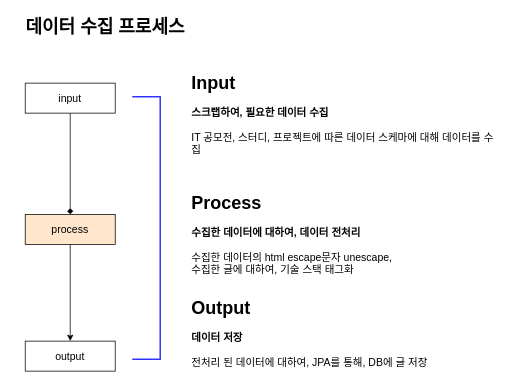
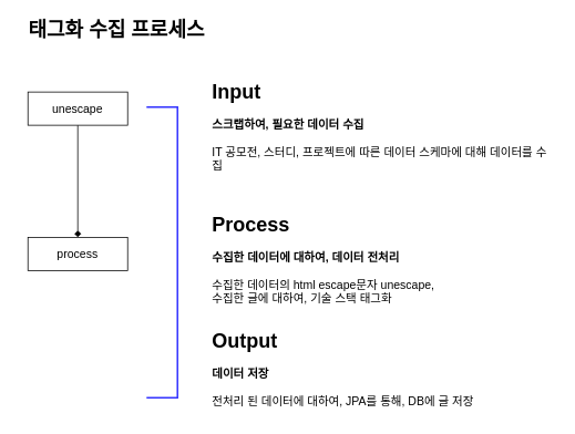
- <mxCell id="2" value="&lt;font style=&quot;font-size: 24px;&quot;&gt;데이터 수집 프로세스&lt;/font&gt;" style="text;html=1;strokeColor=none;fillColor=none;align=center;verticalAlign=middle;whiteSpace=wrap;rounded=0;fontSize=20;fontStyle=1" vertex="1" parent="1"><mxGeometry x="20" y="20" width="240" height="30" as="geometry" /></mxCell>
+ <mxCell id="2" value="&lt;font style=&quot;font-size: 24px;&quot;&gt;태그화 수집 프로세스&lt;/font&gt;" style="text;html=1;strokeColor=none;fillColor=none;align=center;verticalAlign=middle;whiteSpace=wrap;rounded=0;fontSize=20;fontStyle=1" vertex="1" parent="1"><mxGeometry x="20" y="20" width="240" height="30" as="geometry" /></mxCell>
- <mxCell id="4" value="input" style="rounded=0;whiteSpace=wrap;html=1;fontSize=14;" vertex="1" parent="1"><mxGeometry x="33.13" y="110" width="120" height="40" as="geometry" /></mxCell>
+ <mxCell id="4" value="unescape" style="rounded=0;whiteSpace=wrap;html=1;fontSize=14;" vertex="1" parent="1"><mxGeometry x="33.13" y="110" width="120" height="40" as="geometry" /></mxCell>
- <mxCell id="6" value="process" style="rounded=0;whiteSpace=wrap;html=1;fontSize=14;fillColor=#ffe6cc;" vertex="1" parent="1"><mxGeometry x="33.13" y="285" width="120" height="40" as="geometry" /></mxCell>
+ <mxCell id="6" value="process" style="rounded=0;whiteSpace=wrap;html=1;fontSize=14;" vertex="1" parent="1"><mxGeometry x="33.13" y="285" width="120" height="40" as="geometry" /></mxCell>
- <mxCell id="5" style="edgeStyle=orthogonalEdgeStyle;rounded=0;orthogonalLoop=1;jettySize=auto;html=1;entryX=0.5;entryY=0;entryDx=0;entryDy=0;" edge="1" parent="1" source="6" target="7"><mxGeometry relative="1" as="geometry" /></mxCell>
- <mxCell id="7" value="output" style="rounded=0;whiteSpace=wrap;html=1;fontSize=14;" vertex="1" parent="1"><mxGeometry x="33.13" y="454" width="120" height="40" as="geometry" /></mxCell>
